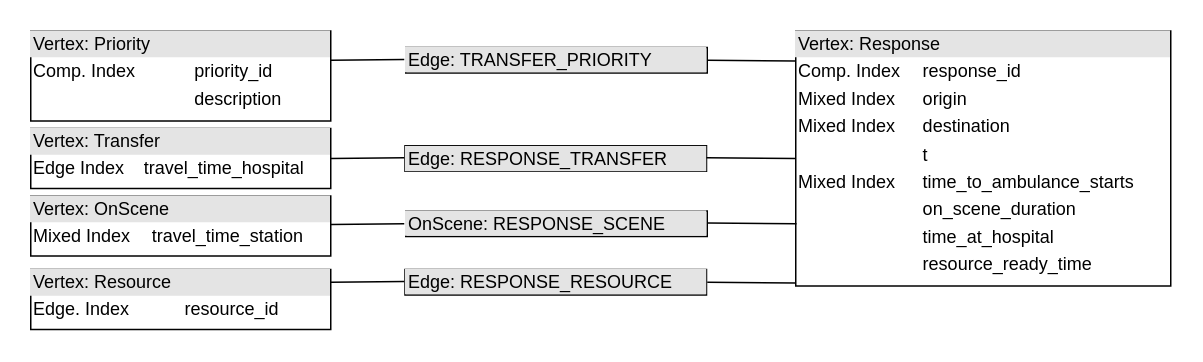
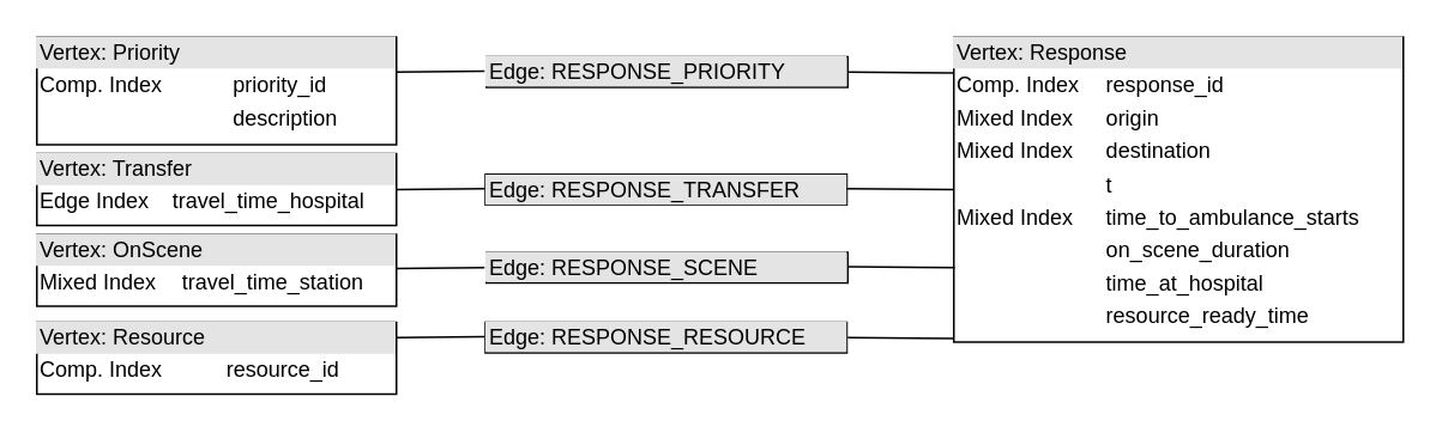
- <mxCell id="6" value="&lt;div style=&quot;box-sizing: border-box ; width: 100% ; background: #e4e4e4 ; padding: 2px&quot;&gt;Edge: TRANSFER_PRIORITY&lt;/div&gt;&lt;table style=&quot;width: 100% ; font-size: 1em&quot; cellpadding=&quot;2&quot; cellspacing=&quot;0&quot;&gt;&lt;tbody&gt;&lt;/tbody&gt;&lt;/table&gt;" style="verticalAlign=top;align=left;overflow=fill;html=1;" parent="1" vertex="1"><mxGeometry x="270" y="31" width="201" height="17" as="geometry" /></mxCell>
+ <mxCell id="6" value="&lt;div style=&quot;box-sizing: border-box ; width: 100% ; background: #e4e4e4 ; padding: 2px&quot;&gt;Edge: RESPONSE_PRIORITY&lt;/div&gt;&lt;table style=&quot;width: 100% ; font-size: 1em&quot; cellpadding=&quot;2&quot; cellspacing=&quot;0&quot;&gt;&lt;tbody&gt;&lt;/tbody&gt;&lt;/table&gt;" style="verticalAlign=top;align=left;overflow=fill;html=1;" parent="1" vertex="1"><mxGeometry x="270" y="31" width="201" height="17" as="geometry" /></mxCell>
- <mxCell id="16" value="&lt;div style=&quot;box-sizing: border-box ; width: 100% ; background: #e4e4e4 ; padding: 2px&quot;&gt;OnScene: RESPONSE_SCENE&lt;/div&gt;&lt;table style=&quot;width: 100% ; font-size: 1em&quot; cellpadding=&quot;2&quot; cellspacing=&quot;0&quot;&gt;&lt;tbody&gt;&lt;/tbody&gt;&lt;/table&gt;" style="verticalAlign=top;align=left;overflow=fill;html=1;" vertex="1" parent="1"><mxGeometry x="270" y="140" width="201" height="17" as="geometry" /></mxCell>
+ <mxCell id="16" value="&lt;div style=&quot;box-sizing: border-box ; width: 100% ; background: #e4e4e4 ; padding: 2px&quot;&gt;Edge: RESPONSE_SCENE&lt;/div&gt;&lt;table style=&quot;width: 100% ; font-size: 1em&quot; cellpadding=&quot;2&quot; cellspacing=&quot;0&quot;&gt;&lt;tbody&gt;&lt;/tbody&gt;&lt;/table&gt;" style="verticalAlign=top;align=left;overflow=fill;html=1;" vertex="1" parent="1"><mxGeometry x="270" y="140" width="201" height="17" as="geometry" /></mxCell>
- <mxCell id="15" value="&lt;div style=&quot;box-sizing: border-box ; width: 100% ; background: #e4e4e4 ; padding: 2px&quot;&gt;Vertex: Resource&lt;/div&gt;&lt;table style=&quot;width: 100% ; font-size: 1em&quot; cellpadding=&quot;2&quot; cellspacing=&quot;0&quot;&gt;&lt;tbody&gt;&lt;tr&gt;&lt;td&gt;Edge. Index&lt;/td&gt;&lt;td&gt;resource_id&lt;/td&gt;&lt;/tr&gt;&lt;tr&gt;&lt;td&gt;&lt;/td&gt;&lt;td&gt;&lt;/td&gt;&lt;/tr&gt;&lt;/tbody&gt;&lt;/table&gt;" style="verticalAlign=top;align=left;overflow=fill;html=1;" vertex="1" parent="1"><mxGeometry x="20" y="179" width="200" height="40" as="geometry" /></mxCell>
+ <mxCell id="15" value="&lt;div style=&quot;box-sizing: border-box ; width: 100% ; background: #e4e4e4 ; padding: 2px&quot;&gt;Vertex: Resource&lt;/div&gt;&lt;table style=&quot;width: 100% ; font-size: 1em&quot; cellpadding=&quot;2&quot; cellspacing=&quot;0&quot;&gt;&lt;tbody&gt;&lt;tr&gt;&lt;td&gt;Comp. Index&lt;/td&gt;&lt;td&gt;resource_id&lt;/td&gt;&lt;/tr&gt;&lt;tr&gt;&lt;td&gt;&lt;/td&gt;&lt;td&gt;&lt;/td&gt;&lt;/tr&gt;&lt;/tbody&gt;&lt;/table&gt;" style="verticalAlign=top;align=left;overflow=fill;html=1;" vertex="1" parent="1"><mxGeometry x="20" y="179" width="200" height="40" as="geometry" /></mxCell>
